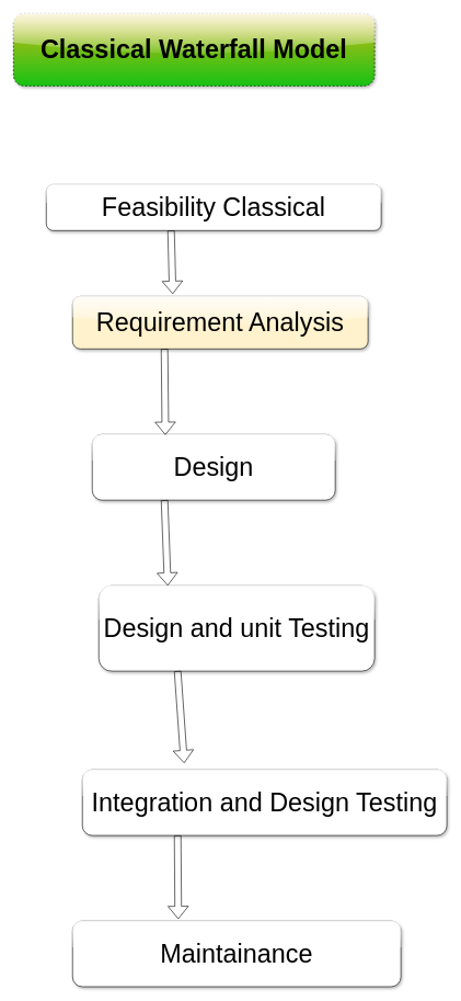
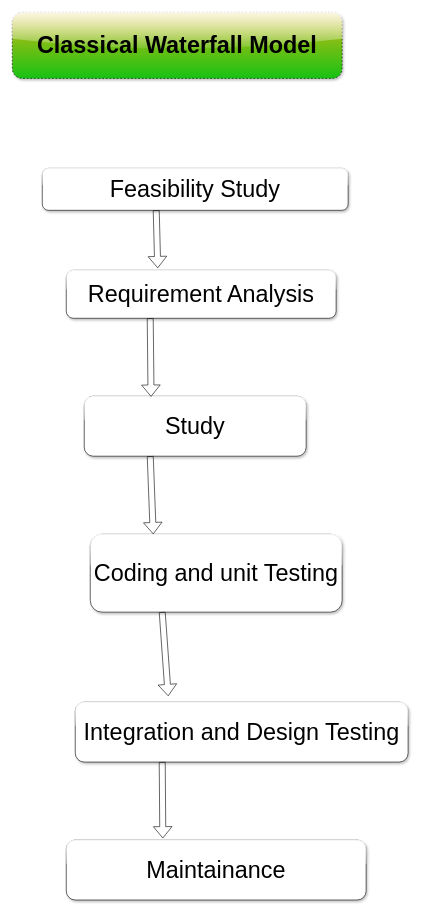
- <mxCell id="3" value="Feasibility Classical" style="rounded=1;whiteSpace=wrap;html=1;shadow=1;glass=1;fontSize=39;gradientDirection=north;" vertex="1" parent="1"><mxGeometry x="70" y="280" width="510" height="70" as="geometry" /></mxCell>
+ <mxCell id="3" value="Feasibility Study" style="rounded=1;whiteSpace=wrap;html=1;shadow=1;glass=1;fontSize=39;gradientDirection=north;" vertex="1" parent="1"><mxGeometry x="70" y="280" width="510" height="70" as="geometry" /></mxCell>
- <mxCell id="4" value="Requirement Analysis" style="rounded=1;whiteSpace=wrap;html=1;shadow=1;glass=1;fontSize=39;gradientDirection=north;fillColor=#fff2cc;" vertex="1" parent="1"><mxGeometry x="110" y="450" width="450" height="80" as="geometry" /></mxCell>
+ <mxCell id="4" value="Requirement Analysis" style="rounded=1;whiteSpace=wrap;html=1;shadow=1;glass=1;fontSize=39;gradientDirection=north;" vertex="1" parent="1"><mxGeometry x="110" y="450" width="450" height="80" as="geometry" /></mxCell>
- <mxCell id="5" value="Design" style="rounded=1;whiteSpace=wrap;html=1;shadow=1;glass=1;fontSize=39;gradientDirection=north;" vertex="1" parent="1"><mxGeometry x="140" y="660" width="370" height="100" as="geometry" /></mxCell>
+ <mxCell id="5" value="Study" style="rounded=1;whiteSpace=wrap;html=1;shadow=1;glass=1;fontSize=39;gradientDirection=north;" vertex="1" parent="1"><mxGeometry x="140" y="660" width="370" height="100" as="geometry" /></mxCell>
- <mxCell id="6" value="Design and unit Testing" style="rounded=1;whiteSpace=wrap;html=1;shadow=1;glass=1;fontSize=39;gradientDirection=north;" vertex="1" parent="1"><mxGeometry x="150" y="890" width="420" height="130" as="geometry" /></mxCell>
+ <mxCell id="6" value="Coding and unit Testing" style="rounded=1;whiteSpace=wrap;html=1;shadow=1;glass=1;fontSize=39;gradientDirection=north;" vertex="1" parent="1"><mxGeometry x="150" y="890" width="420" height="130" as="geometry" /></mxCell>
